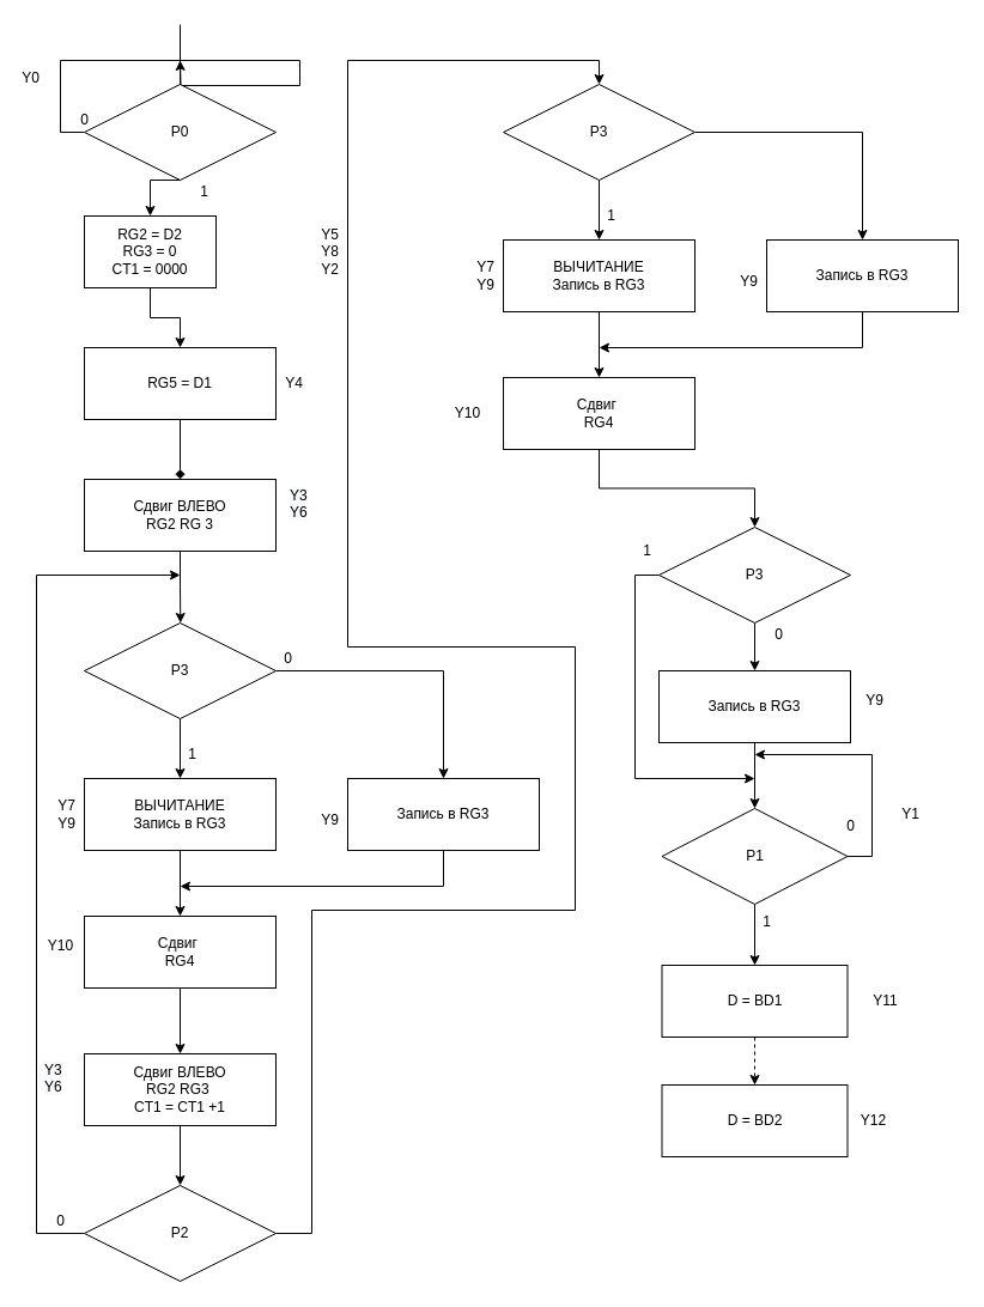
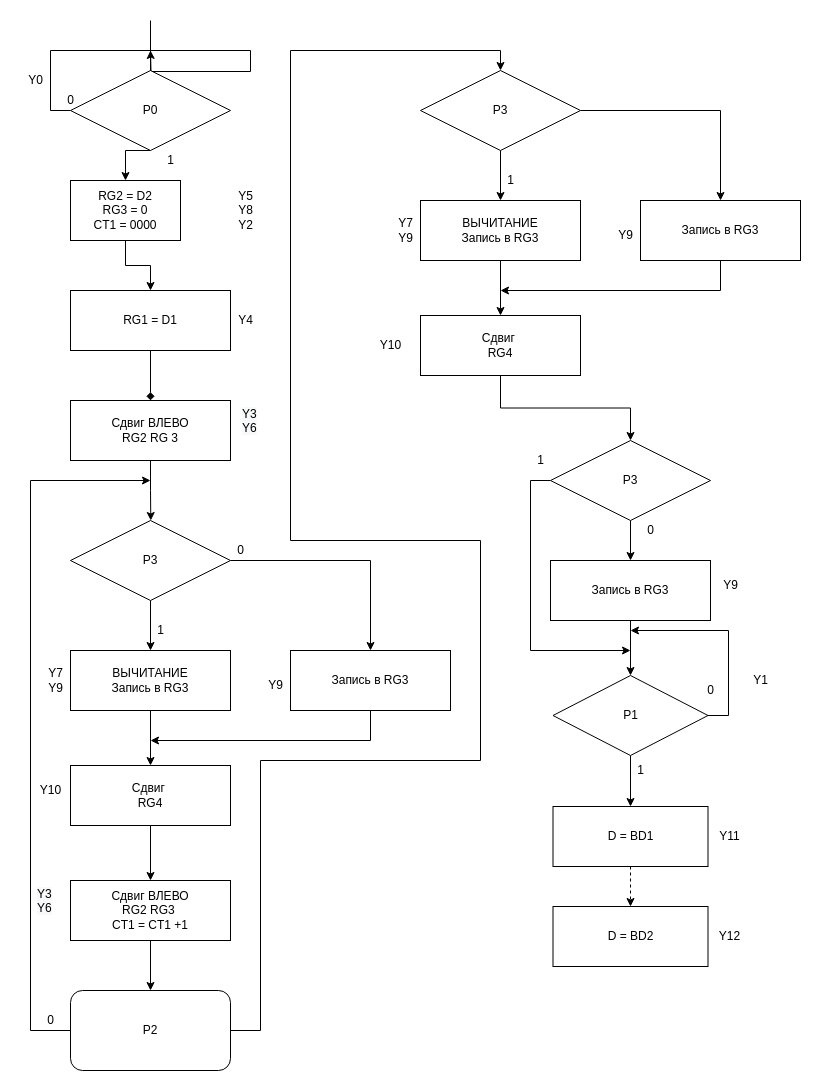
- <mxCell id="25" value="Y0" style="text;html=1;align=center;verticalAlign=middle;resizable=0;points=[];autosize=1;strokeColor=none;" vertex="1" parent="1"><mxGeometry x="10" y="55" width="30" height="20" as="geometry" /></mxCell>
+ <mxCell id="25" value="Y0" style="text;html=1;align=center;verticalAlign=middle;resizable=0;points=[];autosize=1;strokeColor=none;" vertex="1" parent="1"><mxGeometry x="20" y="70" width="30" height="20" as="geometry" /></mxCell>
- <mxCell id="9" value="Y5&lt;br&gt;Y8&lt;br&gt;Y2" style="text;html=1;align=center;verticalAlign=middle;resizable=0;points=[];autosize=1;strokeColor=none;" vertex="1" parent="1"><mxGeometry x="260" y="185" width="30" height="50" as="geometry" /></mxCell>
+ <mxCell id="9" value="Y5&lt;br&gt;Y8&lt;br&gt;Y2" style="text;html=1;align=center;verticalAlign=middle;resizable=0;points=[];autosize=1;strokeColor=none;" vertex="1" parent="1"><mxGeometry x="230" y="185" width="30" height="50" as="geometry" /></mxCell>
- <mxCell id="11" value="RG5 = D1" style="rounded=0;whiteSpace=wrap;html=1;" vertex="1" parent="1"><mxGeometry x="70" y="290" width="160" height="60" as="geometry" /></mxCell>
+ <mxCell id="11" value="RG1 = D1" style="rounded=0;whiteSpace=wrap;html=1;" vertex="1" parent="1"><mxGeometry x="70" y="290" width="160" height="60" as="geometry" /></mxCell>
- <mxCell id="24" value="Y11" style="text;html=1;align=center;verticalAlign=middle;resizable=0;points=[];autosize=1;strokeColor=none;" vertex="1" parent="1"><mxGeometry x="718.75" y="826" width="40" height="20" as="geometry" /></mxCell>
+ <mxCell id="24" value="Y11" style="text;html=1;align=center;verticalAlign=middle;resizable=0;points=[];autosize=1;strokeColor=none;" vertex="1" parent="1"><mxGeometry x="708.75" y="826" width="40" height="20" as="geometry" /></mxCell>
- <mxCell id="44" value="P2" style="rhombus;whiteSpace=wrap;html=1;" vertex="1" parent="1"><mxGeometry x="70" y="990" width="160" height="80" as="geometry" /></mxCell>
+ <mxCell id="44" value="P2" style="whiteSpace=wrap;html=1;rounded=1;" vertex="1" parent="1"><mxGeometry x="70" y="990" width="160" height="80" as="geometry" /></mxCell>
